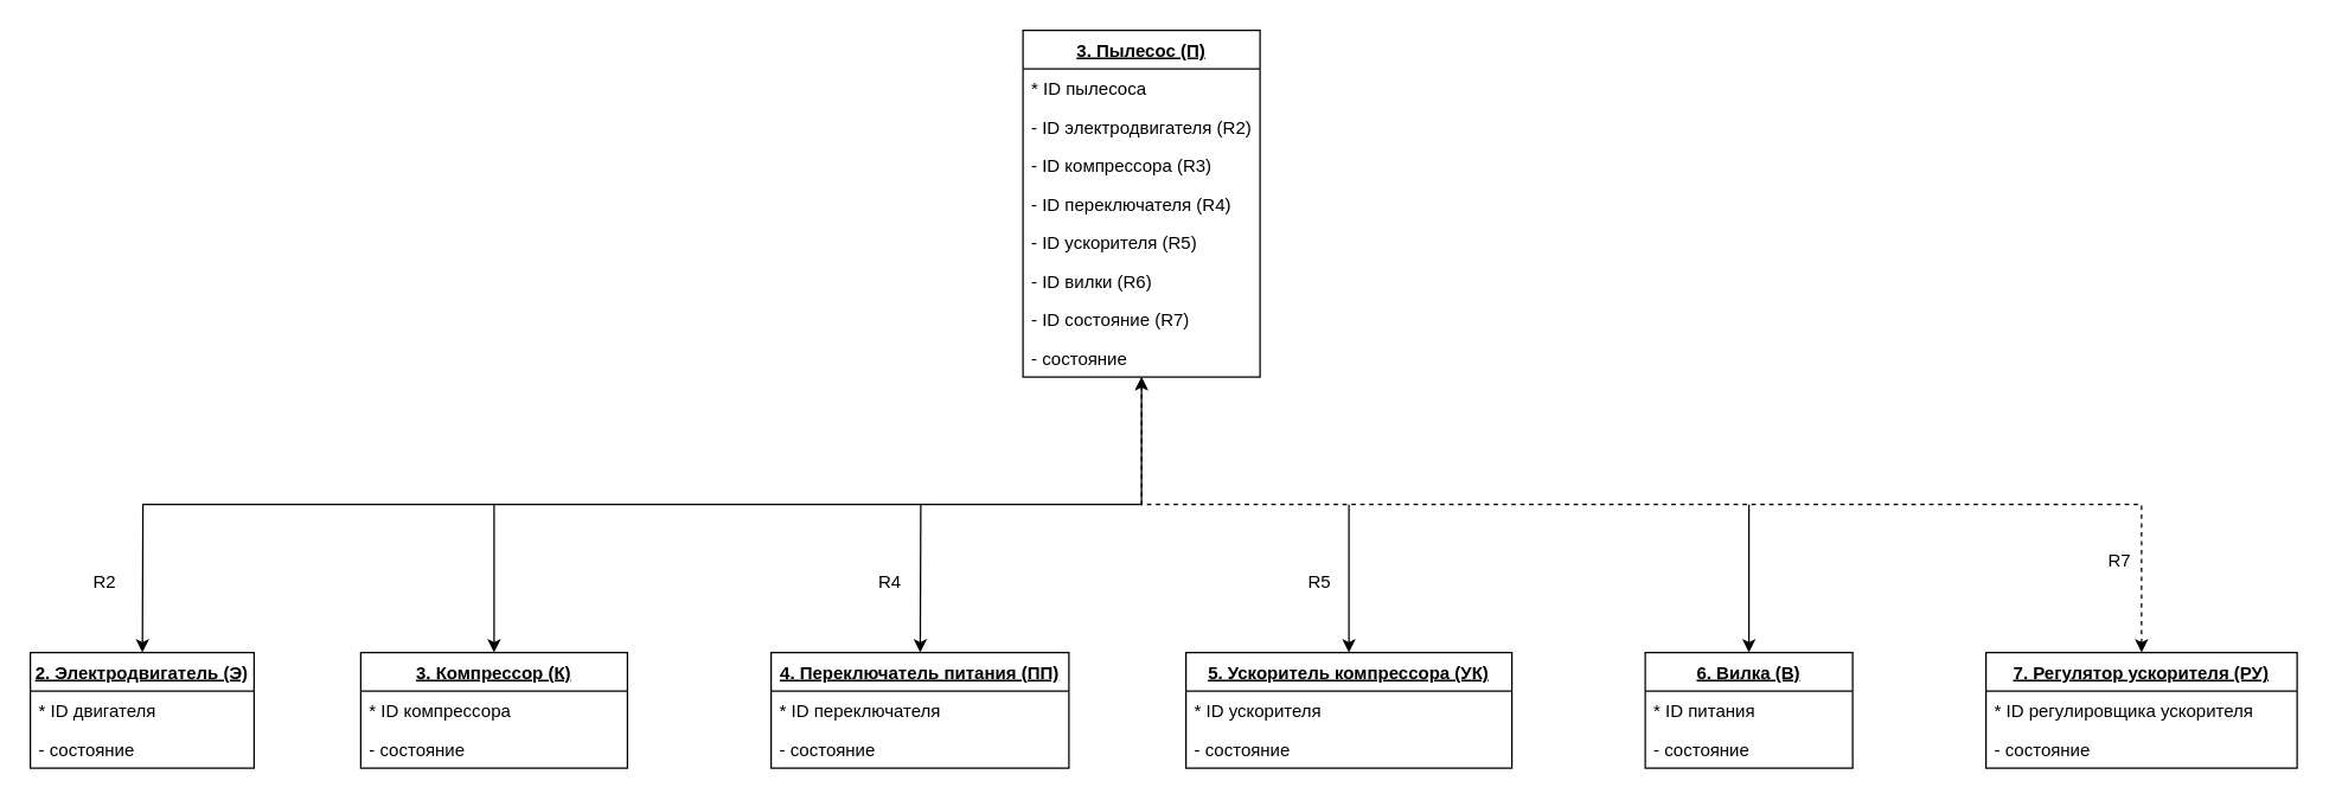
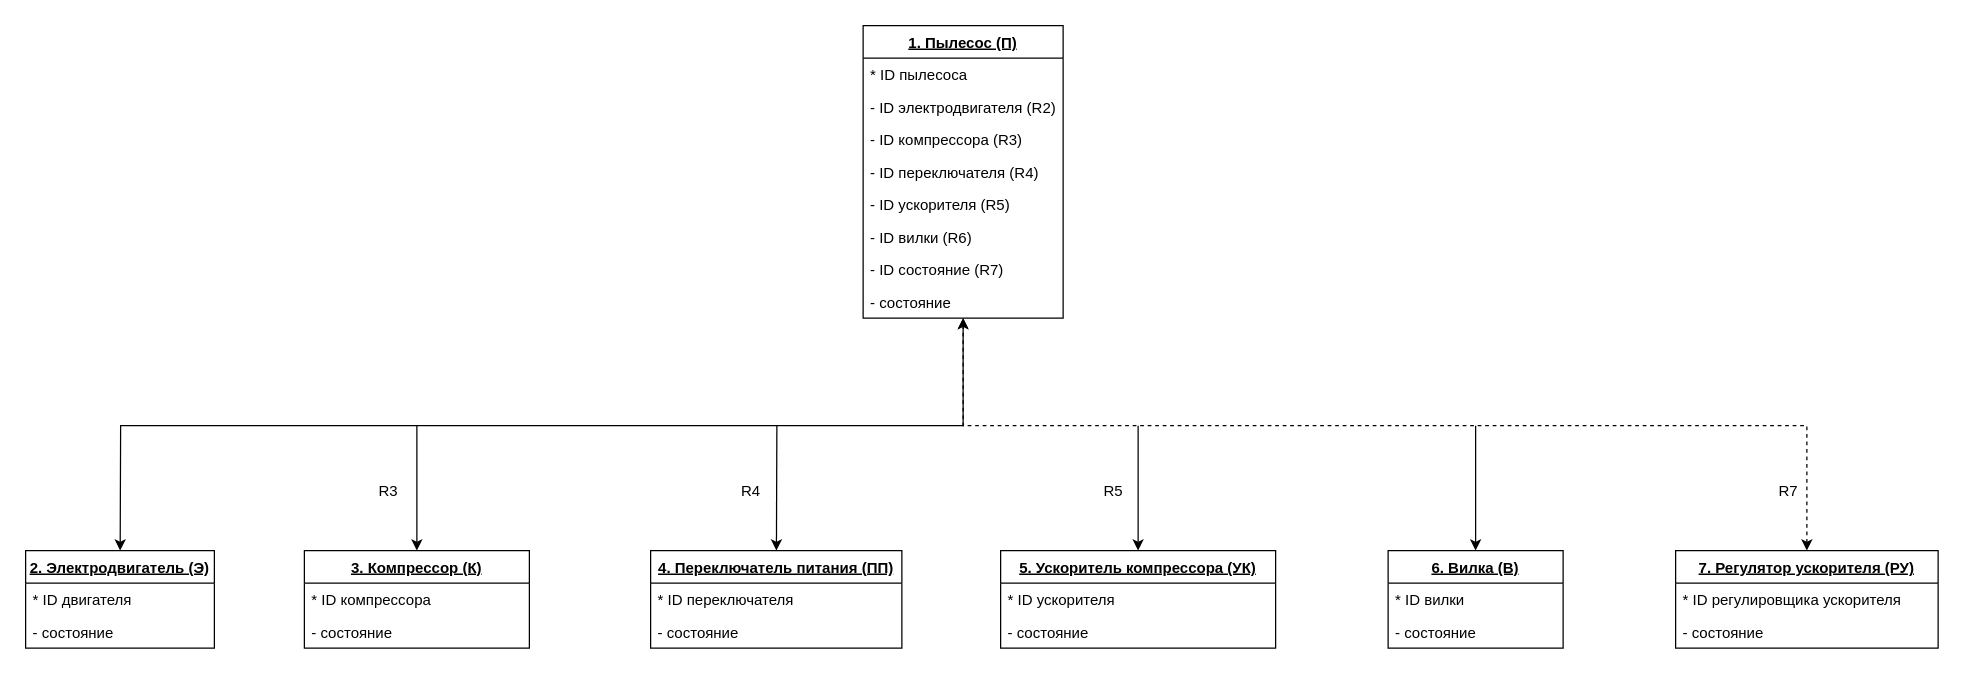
- <mxCell id="2" value="3. Пылесос (П)" style="swimlane;fontStyle=5;childLayout=stackLayout;horizontal=1;startSize=26;horizontalStack=0;resizeParent=1;resizeParentMax=0;resizeLast=0;collapsible=1;marginBottom=0;" parent="1" vertex="1"><mxGeometry x="690" y="20" width="160" height="234" as="geometry" /></mxCell>
+ <mxCell id="2" value="1. Пылесос (П)" style="swimlane;fontStyle=5;childLayout=stackLayout;horizontal=1;startSize=26;horizontalStack=0;resizeParent=1;resizeParentMax=0;resizeLast=0;collapsible=1;marginBottom=0;" parent="1" vertex="1"><mxGeometry x="690" y="20" width="160" height="234" as="geometry" /></mxCell>
- <mxCell id="39" value="R7" style="text;html=1;align=center;verticalAlign=middle;resizable=0;points=[];autosize=1;strokeColor=none;fillColor=none;" parent="1" vertex="1"><mxGeometry x="1410" y="363" width="40" height="30" as="geometry" /></mxCell>
+ <mxCell id="39" value="R7" style="text;html=1;align=center;verticalAlign=middle;resizable=0;points=[];autosize=1;strokeColor=none;fillColor=none;" parent="1" vertex="1"><mxGeometry x="1410" y="378" width="40" height="30" as="geometry" /></mxCell>
- <mxCell id="35" value="R2" style="text;html=1;align=center;verticalAlign=middle;resizable=0;points=[];autosize=1;strokeColor=none;fillColor=none;" parent="1" vertex="1"><mxGeometry x="50" y="378" width="40" height="30" as="geometry" /></mxCell>
+ <mxCell id="36" value="R3" style="text;html=1;align=center;verticalAlign=middle;resizable=0;points=[];autosize=1;strokeColor=none;fillColor=none;" parent="1" vertex="1"><mxGeometry x="290" y="378" width="40" height="30" as="geometry" /></mxCell>
- <mxCell id="24" value="* ID питания" style="text;strokeColor=none;fillColor=none;align=left;verticalAlign=top;spacingLeft=4;spacingRight=4;overflow=hidden;rotatable=0;points=[[0,0.5],[1,0.5]];portConstraint=eastwest;" parent="23" vertex="1"><mxGeometry y="26" width="140" height="26" as="geometry" /></mxCell>
+ <mxCell id="24" value="* ID вилки" style="text;strokeColor=none;fillColor=none;align=left;verticalAlign=top;spacingLeft=4;spacingRight=4;overflow=hidden;rotatable=0;points=[[0,0.5],[1,0.5]];portConstraint=eastwest;" parent="23" vertex="1"><mxGeometry y="26" width="140" height="26" as="geometry" /></mxCell>
